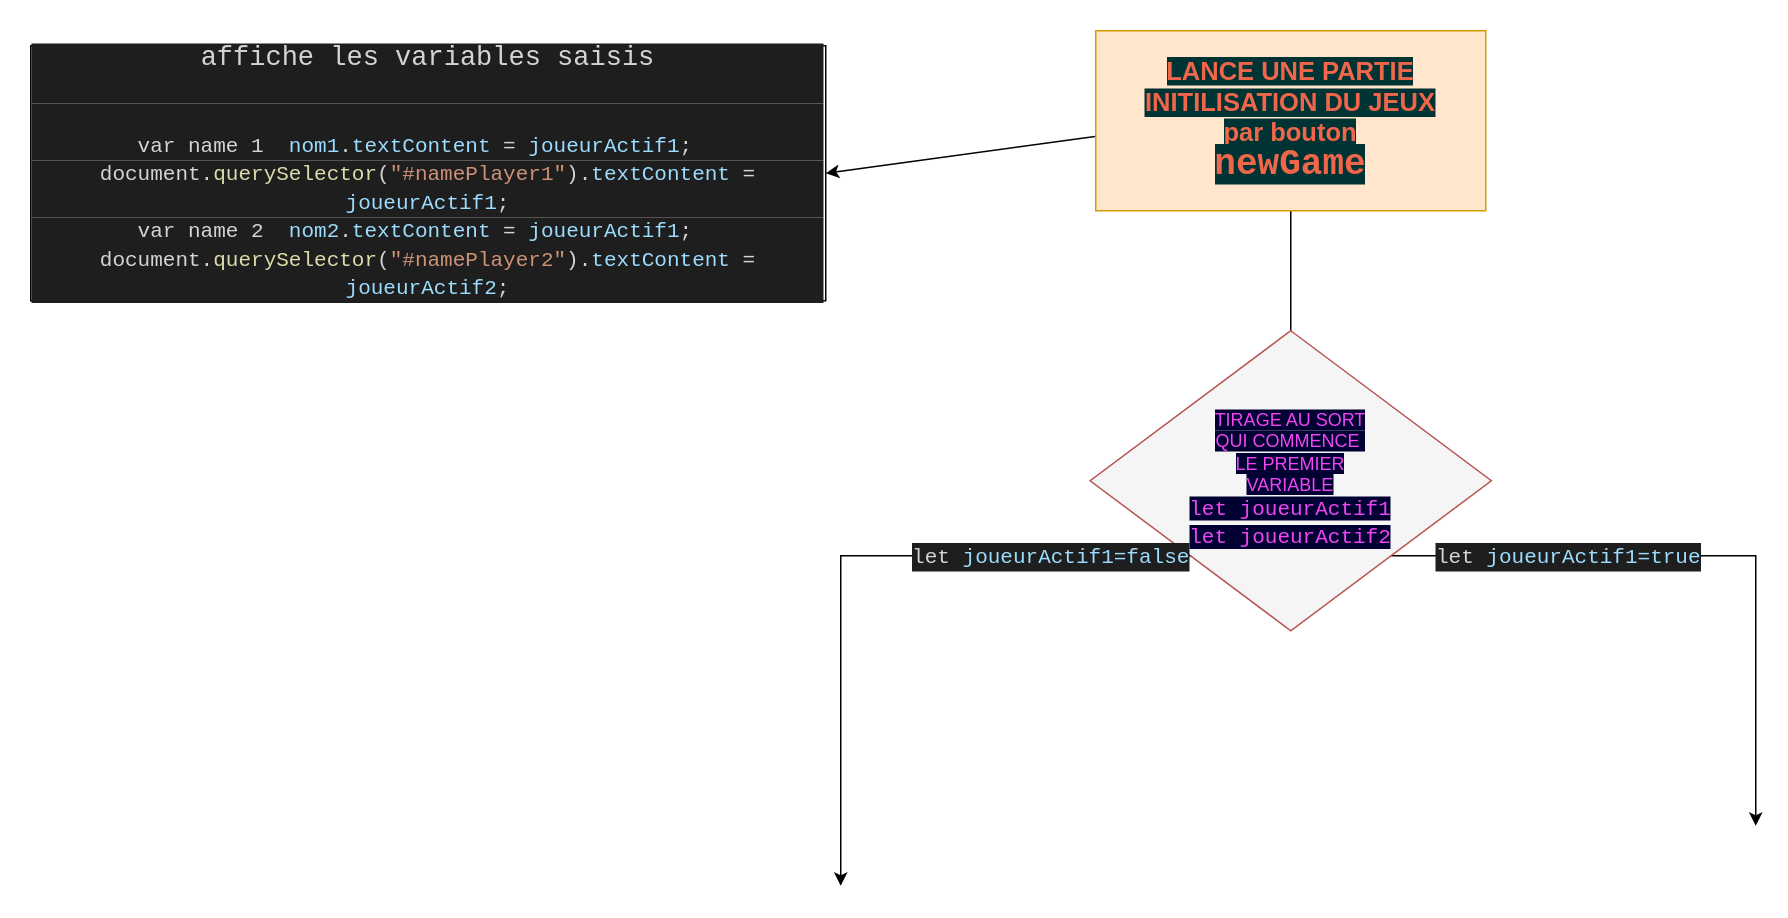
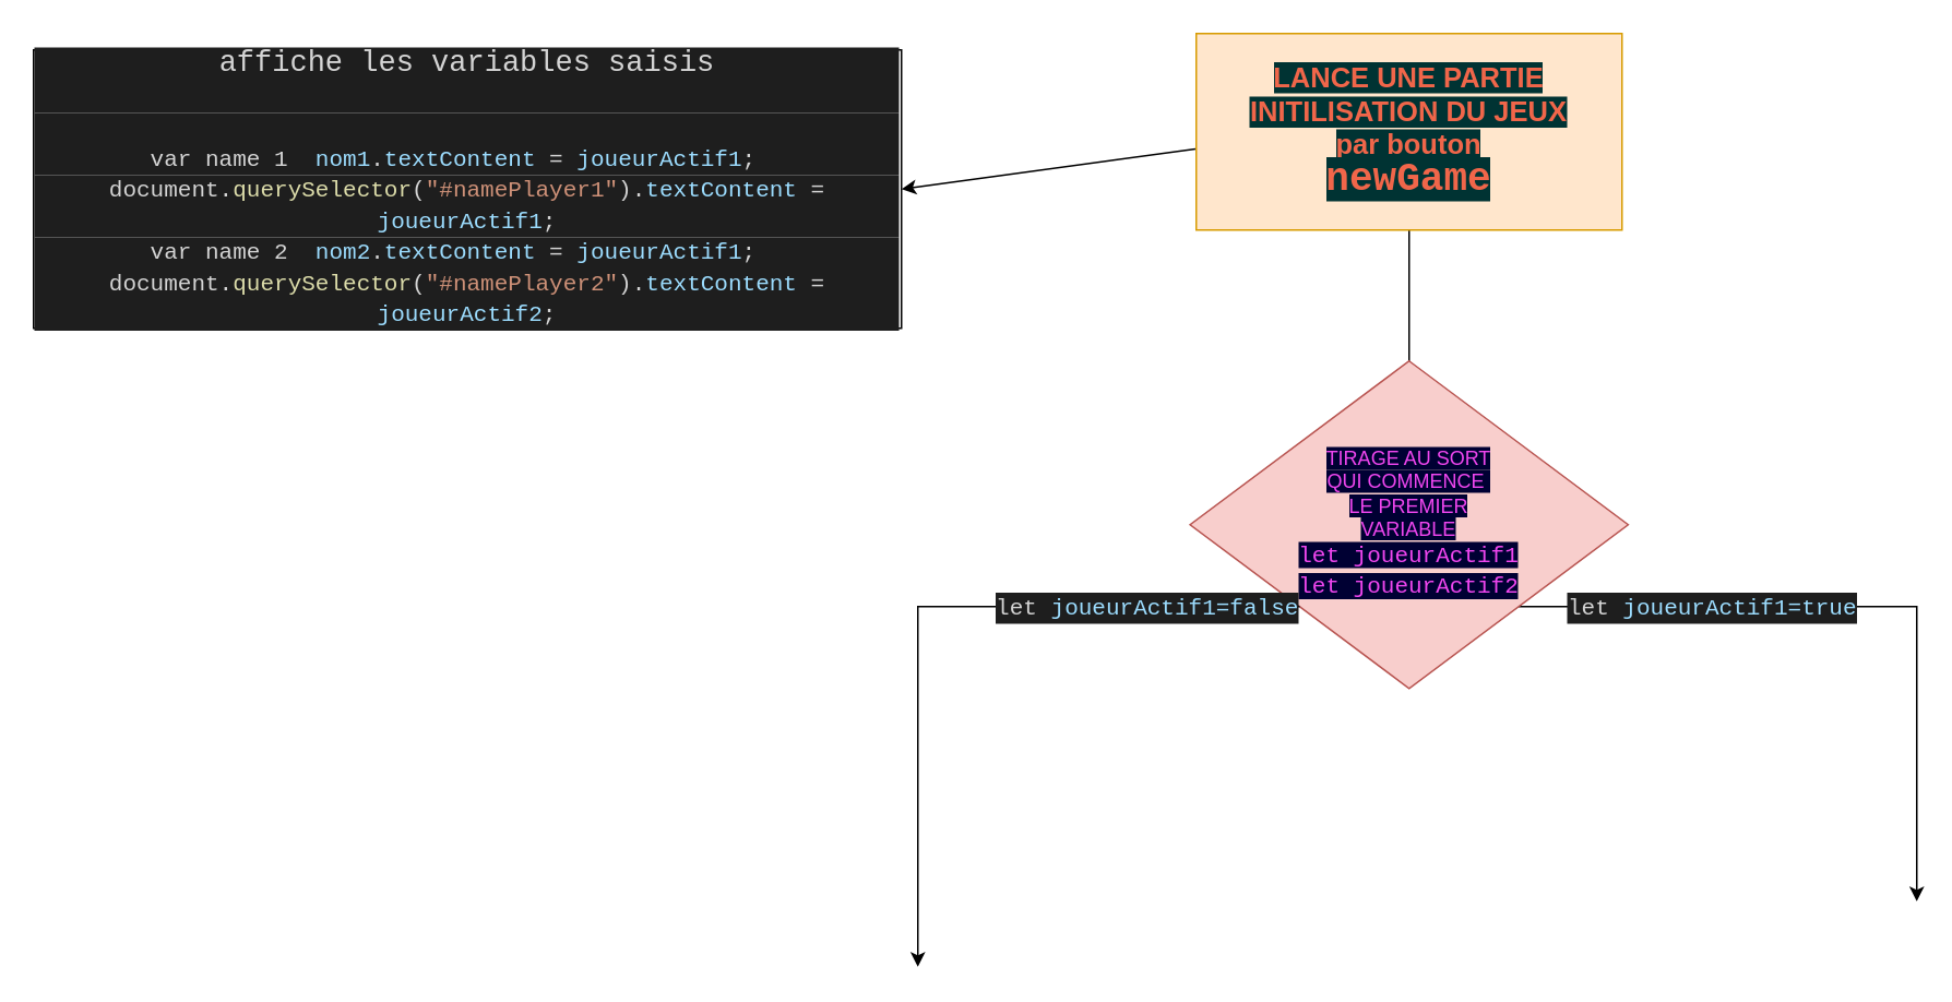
- <mxCell id="6" value="&lt;font style=&quot;background-color: rgb(0, 0, 51);&quot; color=&quot;#f046f0&quot;&gt;TIRAGE AU SORT&lt;br&gt;QUI COMMENCE&amp;nbsp;&lt;br&gt;LE PREMIER&lt;br&gt;VARIABLE&lt;br&gt;&lt;/font&gt;&lt;div style=&quot;font-family: Consolas, &amp;quot;Courier New&amp;quot;, monospace; font-size: 14px; line-height: 19px;&quot;&gt;&lt;div style=&quot;line-height: 19px;&quot;&gt;&lt;font style=&quot;background-color: rgb(0, 0, 51);&quot; color=&quot;#f046f0&quot;&gt;let joueurActif1&lt;/font&gt;&lt;/div&gt;&lt;div style=&quot;line-height: 19px;&quot;&gt;&lt;div style=&quot;line-height: 19px;&quot;&gt;&lt;font style=&quot;background-color: rgb(0, 0, 51);&quot; color=&quot;#f046f0&quot;&gt;let joueurActif2&lt;/font&gt;&lt;/div&gt;&lt;/div&gt;&lt;/div&gt;" style="rhombus;whiteSpace=wrap;html=1;fillColor=#f5f5f5;strokeColor=#b85450;" parent="1" vertex="1"><mxGeometry x="726.25" y="220" width="267.5" height="200" as="geometry" /></mxCell>
+ <mxCell id="6" value="&lt;font style=&quot;background-color: rgb(0, 0, 51);&quot; color=&quot;#f046f0&quot;&gt;TIRAGE AU SORT&lt;br&gt;QUI COMMENCE&amp;nbsp;&lt;br&gt;LE PREMIER&lt;br&gt;VARIABLE&lt;br&gt;&lt;/font&gt;&lt;div style=&quot;font-family: Consolas, &amp;quot;Courier New&amp;quot;, monospace; font-size: 14px; line-height: 19px;&quot;&gt;&lt;div style=&quot;line-height: 19px;&quot;&gt;&lt;font style=&quot;background-color: rgb(0, 0, 51);&quot; color=&quot;#f046f0&quot;&gt;let joueurActif1&lt;/font&gt;&lt;/div&gt;&lt;div style=&quot;line-height: 19px;&quot;&gt;&lt;div style=&quot;line-height: 19px;&quot;&gt;&lt;font style=&quot;background-color: rgb(0, 0, 51);&quot; color=&quot;#f046f0&quot;&gt;let joueurActif2&lt;/font&gt;&lt;/div&gt;&lt;/div&gt;&lt;/div&gt;" style="rhombus;whiteSpace=wrap;html=1;fillColor=#f8cecc;strokeColor=#b85450;" parent="1" vertex="1"><mxGeometry x="726.25" y="220" width="267.5" height="200" as="geometry" /></mxCell>
